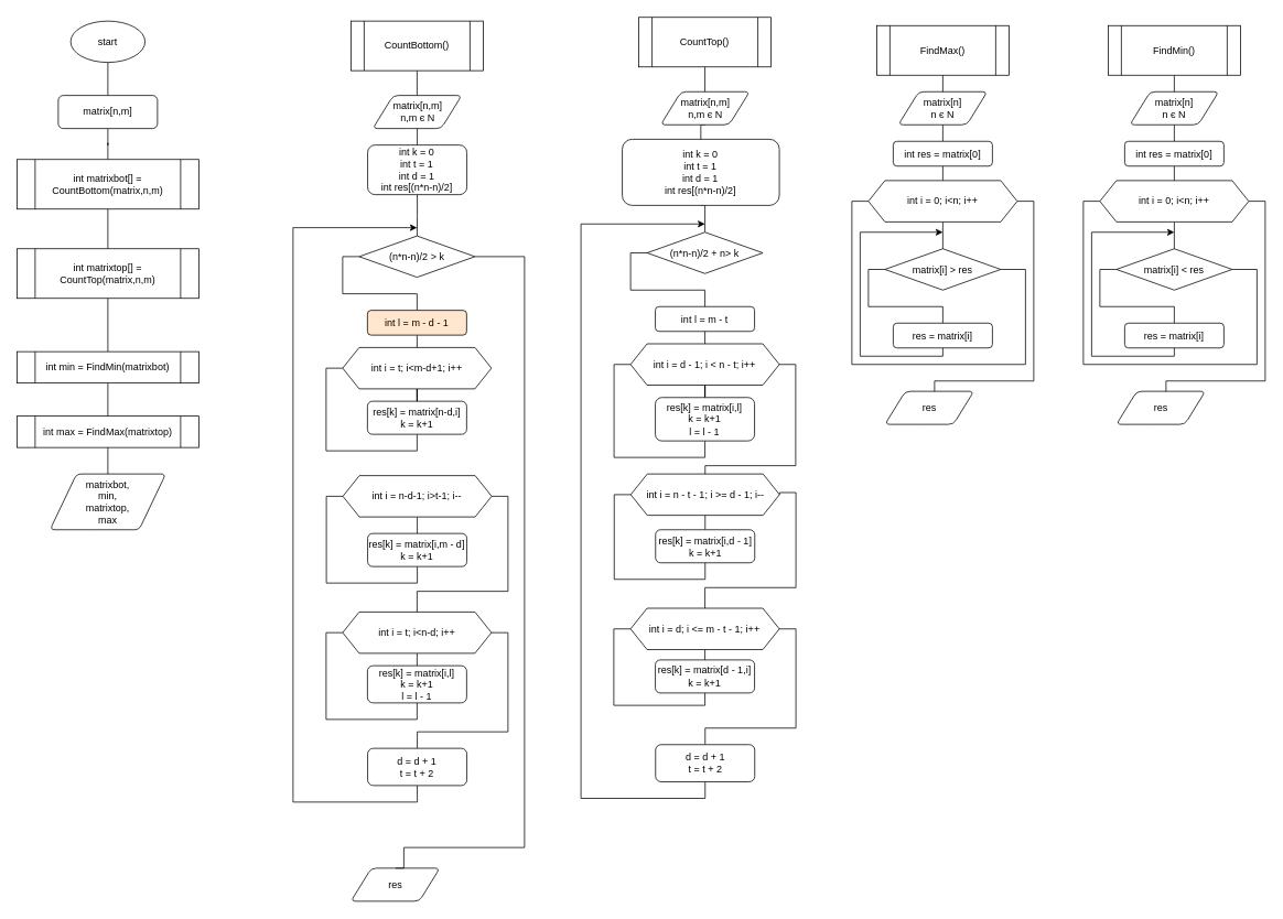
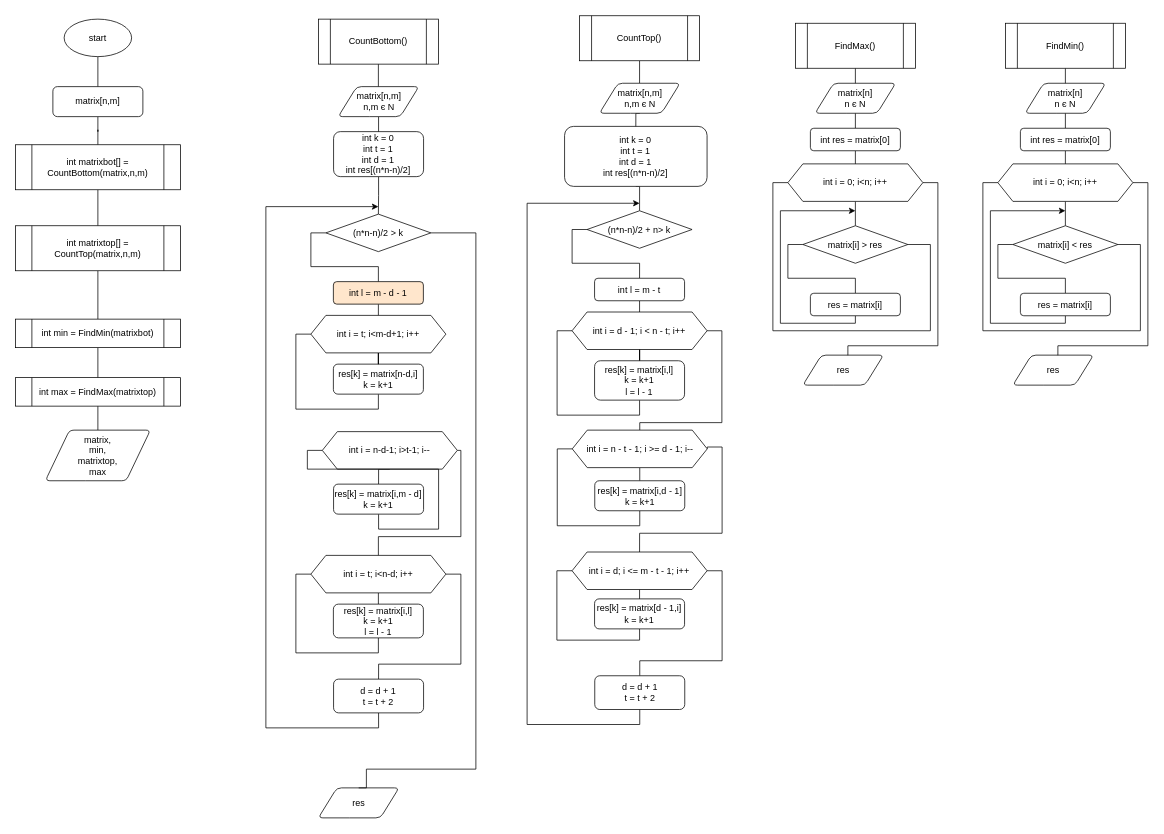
- <mxCell id="24" value="int i = n-d-1; i&amp;gt;t-1; i--" style="shape=hexagon;perimeter=hexagonPerimeter2;whiteSpace=wrap;html=1;fixedSize=1;strokeWidth=1;" vertex="1" parent="1"><mxGeometry x="414.25" y="575" width="180" height="50" as="geometry" /></mxCell>
+ <mxCell id="24" value="int i = n-d-1; i&amp;gt;t-1; i--" style="shape=hexagon;perimeter=hexagonPerimeter2;whiteSpace=wrap;html=1;fixedSize=1;strokeWidth=1;" vertex="1" parent="1"><mxGeometry x="429.25" y="575" width="180" height="50" as="geometry" /></mxCell>
- <mxCell id="99" value="matrixbot,&lt;br&gt;min,&lt;br&gt;matrixtop,&lt;br&gt;max" style="shape=parallelogram;html=1;strokeWidth=1;perimeter=parallelogramPerimeter;whiteSpace=wrap;rounded=1;arcSize=12;size=0.23;" vertex="1" parent="1"><mxGeometry x="60" y="573" width="140" height="67.5" as="geometry" /></mxCell>
+ <mxCell id="99" value="matrix,&lt;br&gt;min,&lt;br&gt;matrixtop,&lt;br&gt;max" style="shape=parallelogram;html=1;strokeWidth=1;perimeter=parallelogramPerimeter;whiteSpace=wrap;rounded=1;arcSize=12;size=0.23;" vertex="1" parent="1"><mxGeometry x="60" y="573" width="140" height="67.5" as="geometry" /></mxCell>
